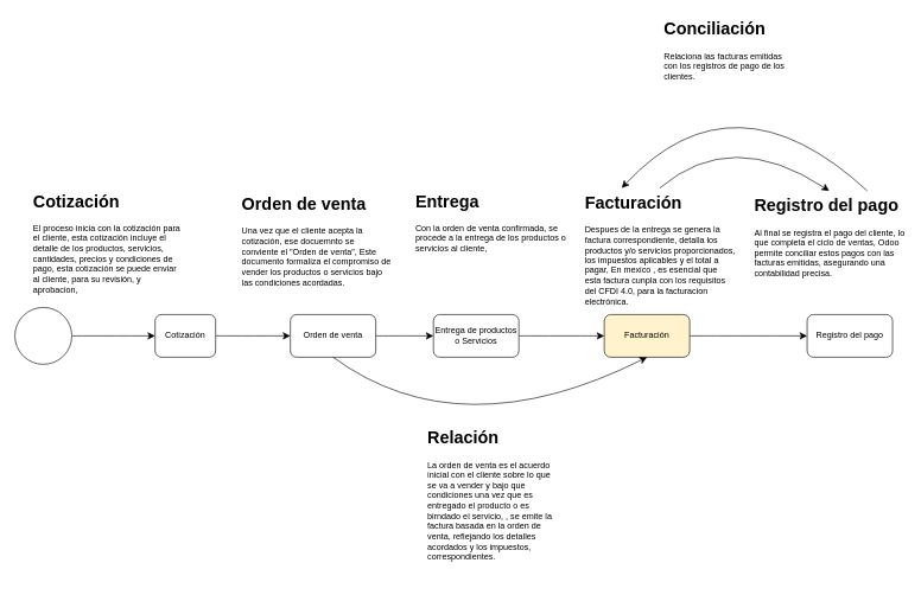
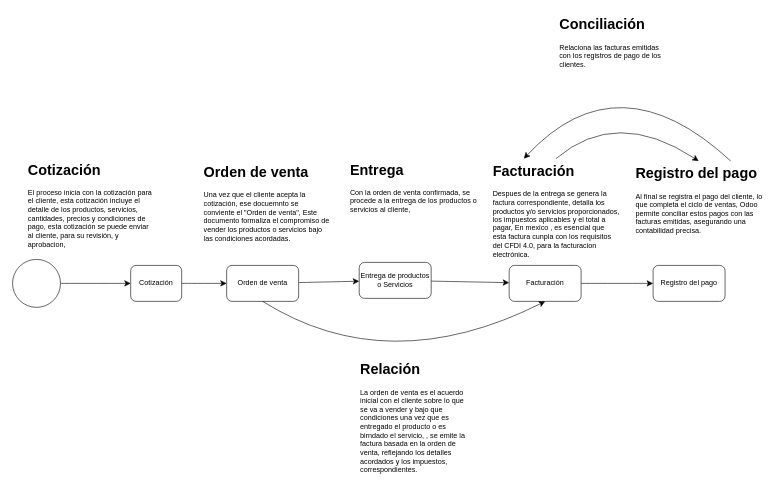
- <mxCell id="8" value="Orden de venta" style="rounded=1;whiteSpace=wrap;html=1;" vertex="1" parent="1"><mxGeometry x="407" y="442" width="120" height="60" as="geometry" /></mxCell>
+ <mxCell id="8" value="Orden de venta" style="rounded=1;whiteSpace=wrap;html=1;" vertex="1" parent="1"><mxGeometry x="377" y="442" width="120" height="60" as="geometry" /></mxCell>
- <mxCell id="11" value="Entrega de productos o Servicios" style="rounded=1;whiteSpace=wrap;html=1;" vertex="1" parent="1"><mxGeometry x="608" y="442" width="120" height="60" as="geometry" /></mxCell>
+ <mxCell id="11" value="Entrega de productos o Servicios" style="rounded=1;whiteSpace=wrap;html=1;" vertex="1" parent="1"><mxGeometry x="598" y="437" width="120" height="60" as="geometry" /></mxCell>
- <mxCell id="14" value="Facturación" style="whiteSpace=wrap;html=1;rounded=1;fillColor=#fff2cc;" vertex="1" parent="1"><mxGeometry x="848" y="442" width="120" height="60" as="geometry" /></mxCell>
+ <mxCell id="14" value="Facturación" style="whiteSpace=wrap;html=1;rounded=1;" vertex="1" parent="1"><mxGeometry x="848" y="442" width="120" height="60" as="geometry" /></mxCell>
- <mxCell id="16" value="Registro del pago" style="whiteSpace=wrap;html=1;rounded=1;" vertex="1" parent="1"><mxGeometry x="1133" y="442" width="120" height="60" as="geometry" /></mxCell>
+ <mxCell id="16" value="Registro del pago" style="whiteSpace=wrap;html=1;rounded=1;" vertex="1" parent="1"><mxGeometry x="1088" y="442" width="120" height="60" as="geometry" /></mxCell>
